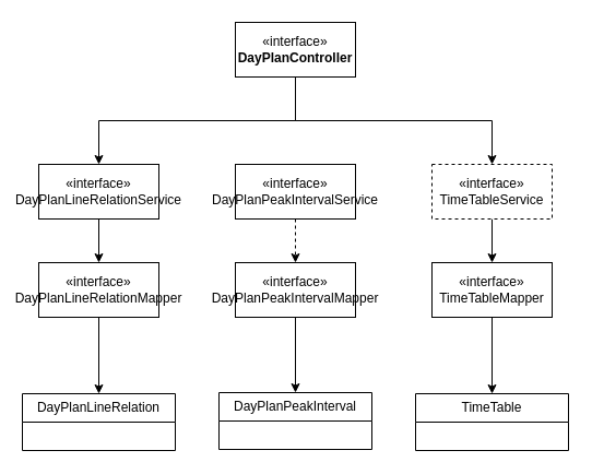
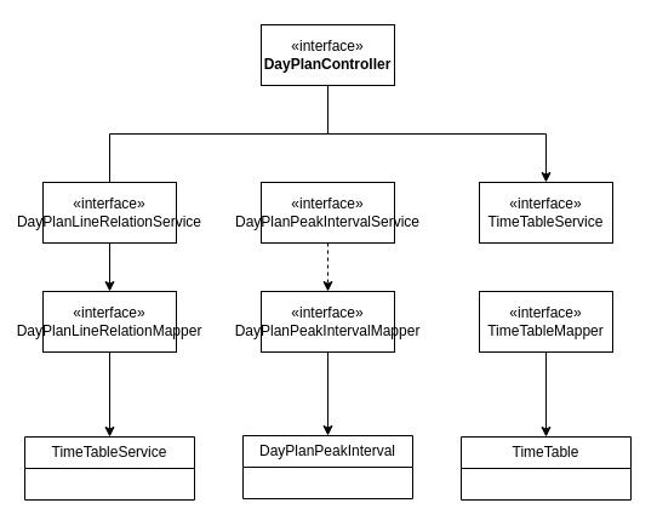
- <mxCell id="2" style="edgeStyle=orthogonalEdgeStyle;rounded=0;orthogonalLoop=1;jettySize=auto;html=1;entryX=0.5;entryY=0;entryDx=0;entryDy=0;" edge="1" parent="1" source="4" target="6"><mxGeometry relative="1" as="geometry"><Array as="points"><mxPoint x="270" y="110" /><mxPoint x="90" y="110" /></Array></mxGeometry></mxCell>
+ <mxCell id="2" style="edgeStyle=orthogonalEdgeStyle;rounded=0;orthogonalLoop=1;jettySize=auto;html=1;entryX=0.5;entryY=0;entryDx=0;entryDy=0;endArrow=none;" edge="1" parent="1" source="4" target="6"><mxGeometry relative="1" as="geometry"><Array as="points"><mxPoint x="270" y="110" /><mxPoint x="90" y="110" /></Array></mxGeometry></mxCell>
- <mxCell id="10" value="«interface»&lt;br&gt;TimeTableService" style="html=1;whiteSpace=wrap;dashed=1;" vertex="1" parent="1"><mxGeometry x="395" y="150" width="110" height="50" as="geometry" /></mxCell>
+ <mxCell id="10" value="«interface»&lt;br&gt;TimeTableService" style="html=1;whiteSpace=wrap;" vertex="1" parent="1"><mxGeometry x="395" y="150" width="110" height="50" as="geometry" /></mxCell>
- <mxCell id="9" style="edgeStyle=orthogonalEdgeStyle;rounded=0;orthogonalLoop=1;jettySize=auto;html=1;" edge="1" parent="1" source="10" target="16"><mxGeometry relative="1" as="geometry" /></mxCell>
- <mxCell id="17" value="DayPlanLineRelation" style="swimlane;fontStyle=0;childLayout=stackLayout;horizontal=1;startSize=26;fillColor=none;horizontalStack=0;resizeParent=1;resizeParentMax=0;resizeLast=0;collapsible=1;marginBottom=0;whiteSpace=wrap;html=1;" vertex="1" parent="1"><mxGeometry x="20" y="360" width="140" height="52" as="geometry" /></mxCell>
+ <mxCell id="17" value="TimeTableService" style="swimlane;fontStyle=0;childLayout=stackLayout;horizontal=1;startSize=26;fillColor=none;horizontalStack=0;resizeParent=1;resizeParentMax=0;resizeLast=0;collapsible=1;marginBottom=0;whiteSpace=wrap;html=1;" vertex="1" parent="1"><mxGeometry x="20" y="360" width="140" height="52" as="geometry" /></mxCell>
